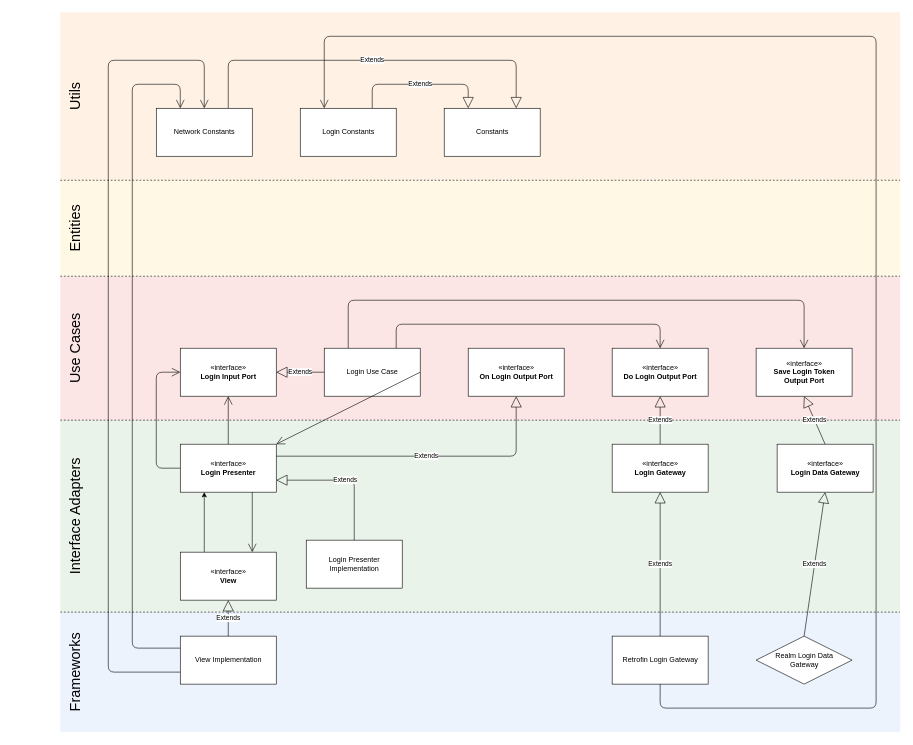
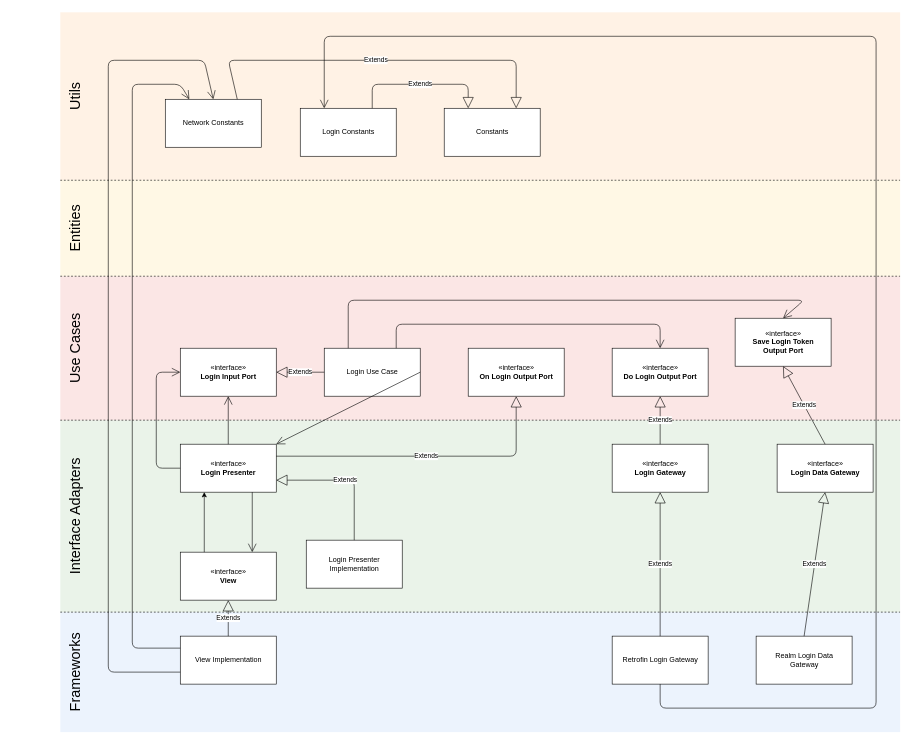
- <mxCell id="43" value="Network Constants" style="html=1;" parent="1" vertex="1"><mxGeometry x="260" y="180" width="160" height="80" as="geometry" /></mxCell>
+ <mxCell id="43" value="Network Constants" style="html=1;" parent="1" vertex="1"><mxGeometry x="275" y="165" width="160" height="80" as="geometry" /></mxCell>
- <mxCell id="15" value="«interface»&lt;br&gt;&lt;b&gt;Save Login Token&lt;br&gt;Output Port&lt;br&gt;&lt;/b&gt;" style="html=1;" parent="1" vertex="1"><mxGeometry x="1260" y="580" width="160" height="80" as="geometry" /></mxCell>
+ <mxCell id="15" value="«interface»&lt;br&gt;&lt;b&gt;Save Login Token&lt;br&gt;Output Port&lt;br&gt;&lt;/b&gt;" style="html=1;" parent="1" vertex="1"><mxGeometry x="1225" y="530" width="160" height="80" as="geometry" /></mxCell>
- <mxCell id="30" value="Realm Login Data&lt;br&gt;Gateway" style="rhombus;html=1;" parent="1" vertex="1"><mxGeometry x="1260" y="1060" width="160" height="80" as="geometry" /></mxCell>
+ <mxCell id="30" value="Realm Login Data&lt;br&gt;Gateway" style="html=1;" parent="1" vertex="1"><mxGeometry x="1260" y="1060" width="160" height="80" as="geometry" /></mxCell>
